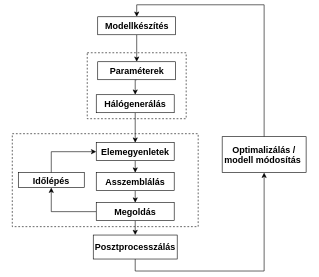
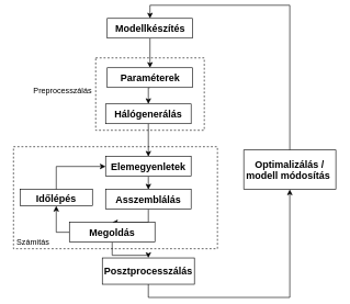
+ <mxCell id="23" value="Preprocesszálás&lt;br&gt;" parent="1" style="text;html=1;strokeColor=none;fillColor=none;align=center;verticalAlign=middle;whiteSpace=wrap;rounded=0;dashed=1;" vertex="1"><mxGeometry as="geometry" x="45" y="120" width="100" height="20" /></mxCell>
- <mxCell id="16" value="&lt;font style=&quot;font-size: 15px&quot;&gt;&lt;b&gt;Megoldás&lt;/b&gt;&lt;/font&gt;" parent="1" style="rounded=0;whiteSpace=wrap;html=1;" vertex="1"><mxGeometry as="geometry" x="160" y="330" width="130" height="30" /></mxCell>
+ <mxCell id="16" value="&lt;font style=&quot;font-size: 15px&quot;&gt;&lt;b&gt;Megoldás&lt;/b&gt;&lt;/font&gt;" parent="1" style="rounded=0;whiteSpace=wrap;html=1;" vertex="1"><mxGeometry x="105" y="330" as="geometry" width="130" height="30" /></mxCell>
+ <mxCell id="24" value="Számítás&lt;br&gt;" parent="1" style="text;html=1;strokeColor=none;fillColor=none;align=center;verticalAlign=middle;whiteSpace=wrap;rounded=0;dashed=1;" vertex="1"><mxGeometry as="geometry" x="20" y="350" width="60" height="20" /></mxCell>
